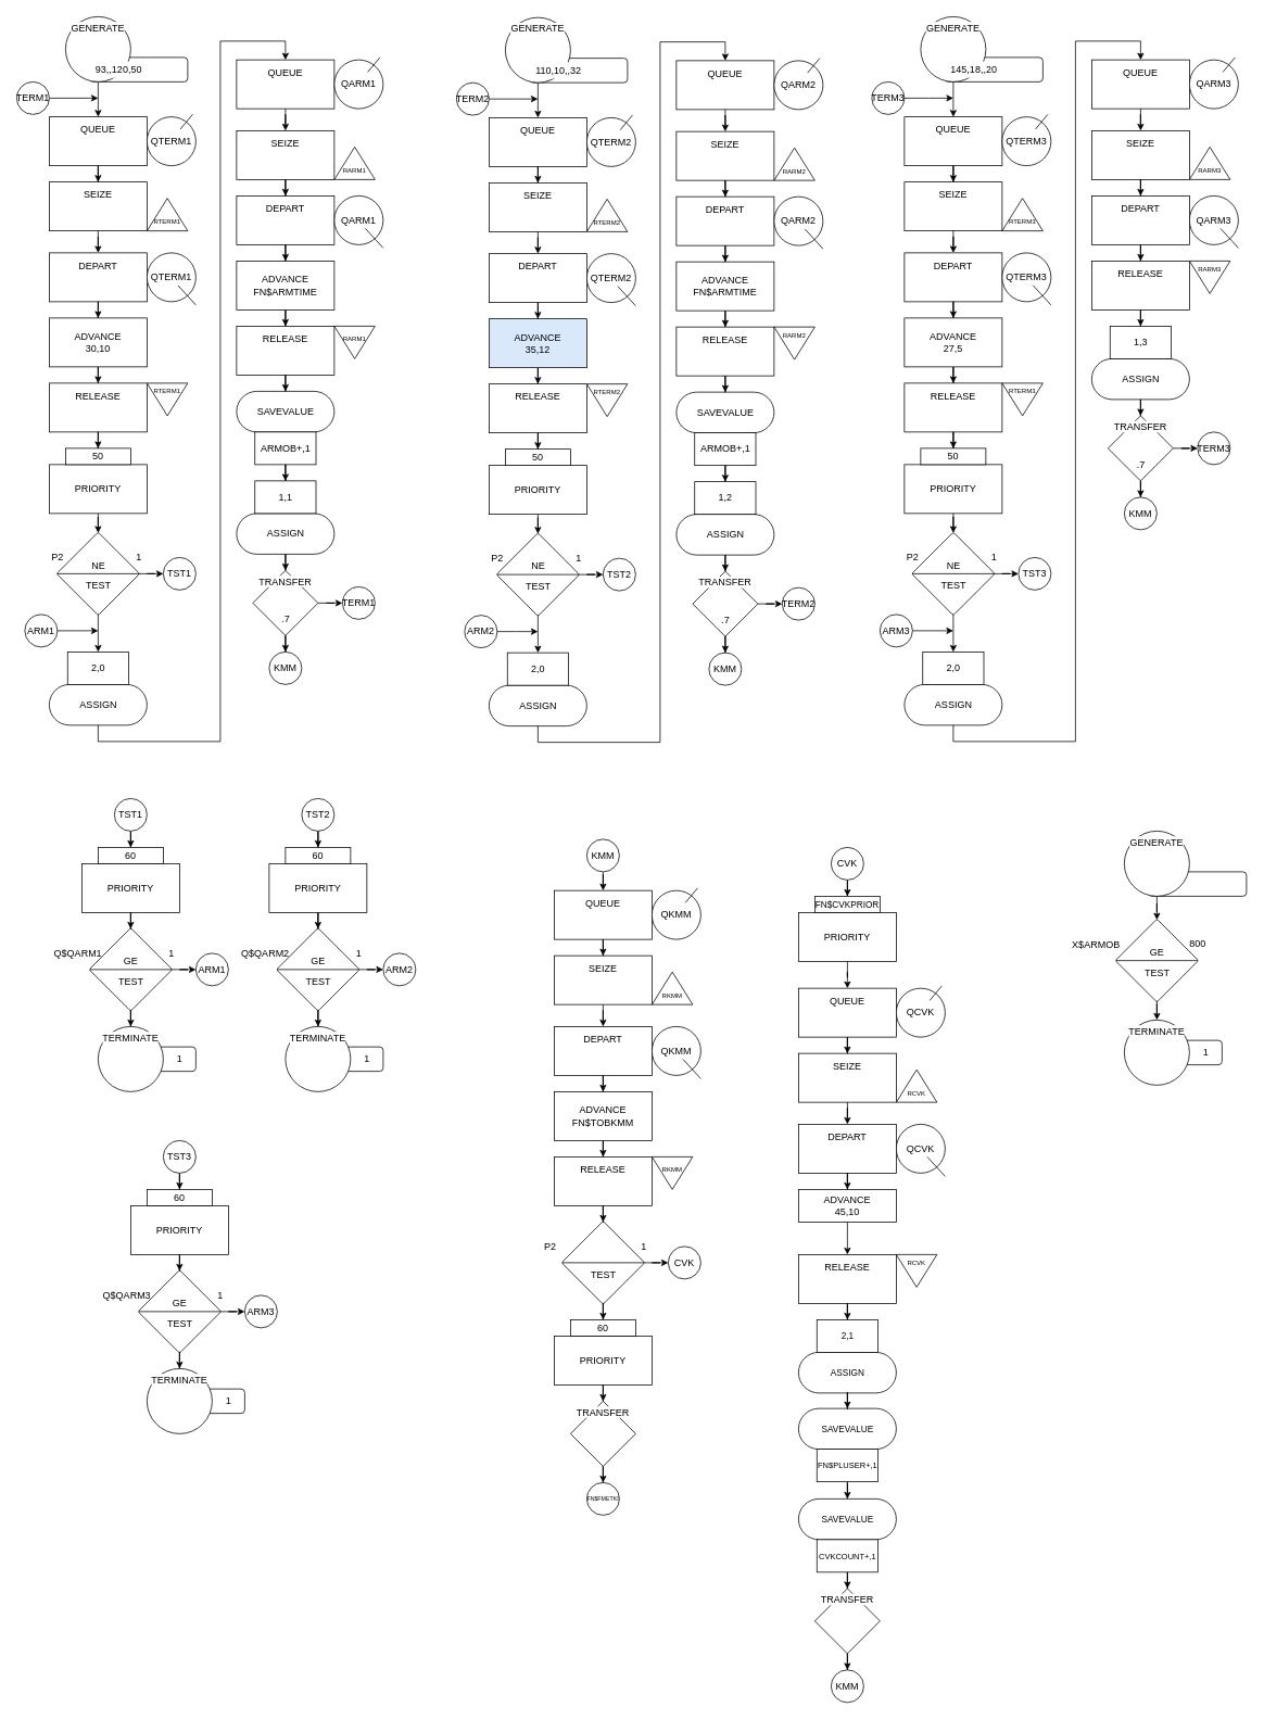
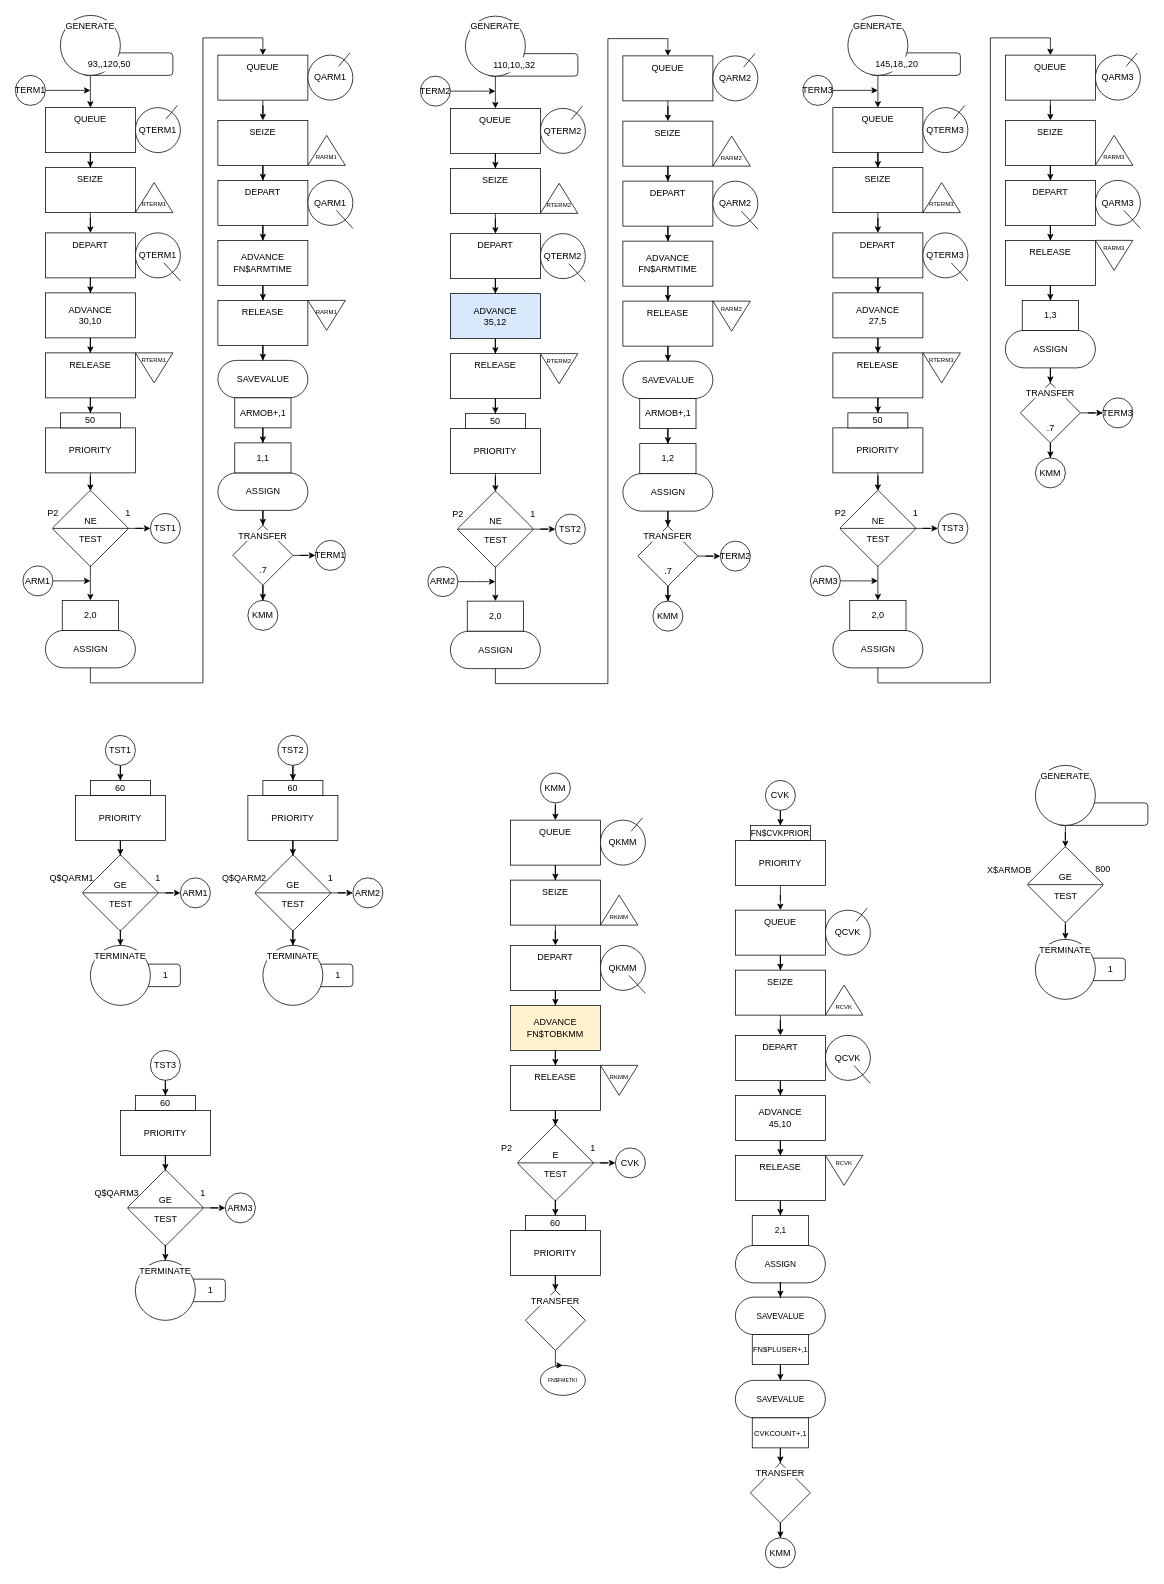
- <mxCell id="274" value="ADVANCE&lt;br&gt;FN$TOBKMM" style="rounded=0;whiteSpace=wrap;html=1;" vertex="1" parent="1"><mxGeometry x="680" y="1340" width="120" height="60" as="geometry" /></mxCell>
+ <mxCell id="274" value="ADVANCE&lt;br&gt;FN$TOBKMM" style="rounded=0;whiteSpace=wrap;html=1;fillColor=#fff2cc;" vertex="1" parent="1"><mxGeometry x="680" y="1340" width="120" height="60" as="geometry" /></mxCell>
- <mxCell id="313" value="ADVANCE&lt;br&gt;45,10" style="rounded=0;whiteSpace=wrap;html=1;" vertex="1" parent="1"><mxGeometry x="980" y="1460" width="120" height="40" as="geometry" /></mxCell>
+ <mxCell id="313" value="ADVANCE&lt;br&gt;45,10" style="rounded=0;whiteSpace=wrap;html=1;" vertex="1" parent="1"><mxGeometry x="980" y="1460" width="120" height="60" as="geometry" /></mxCell>
+ <mxCell id="282" value="E" style="text;html=1;align=center;verticalAlign=middle;resizable=0;points=[];autosize=1;strokeColor=none;fillColor=none;fontSize=12;" vertex="1" parent="279"><mxGeometry x="50" y="30" width="20" height="20" as="geometry" /></mxCell>
- <mxCell id="294" value="FN$FMETKI" style="ellipse;whiteSpace=wrap;html=1;aspect=fixed;fontSize=7;" vertex="1" parent="1"><mxGeometry x="720" y="1820" width="40" height="40" as="geometry" /></mxCell>
+ <mxCell id="294" value="FN$FMETKI" style="ellipse;whiteSpace=wrap;html=1;aspect=fixed;fontSize=7;" vertex="1" parent="1"><mxGeometry x="720" y="1820" width="60" height="40" as="geometry" /></mxCell>
